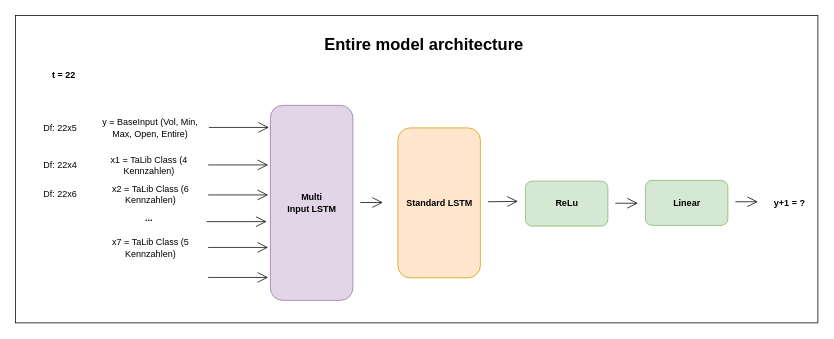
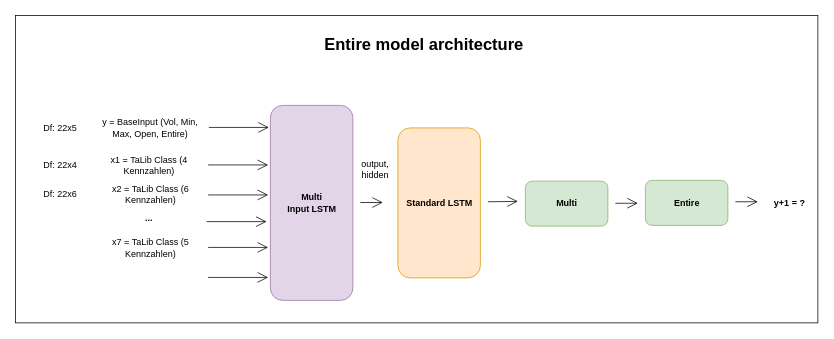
- <mxCell id="12" value="t = 22" style="text;html=1;strokeColor=none;fillColor=none;align=center;verticalAlign=middle;whiteSpace=wrap;rounded=0;fontStyle=1" parent="1" vertex="1"><mxGeometry x="50" y="90" width="70" height="20" as="geometry" /></mxCell>
+ <mxCell id="10" value="&lt;div&gt;output,&lt;/div&gt;&lt;div&gt;hidden&lt;br&gt;&lt;/div&gt;" style="text;html=1;strokeColor=none;fillColor=none;align=center;verticalAlign=middle;whiteSpace=wrap;rounded=0;" parent="1" vertex="1"><mxGeometry x="480" y="210" width="40" height="30" as="geometry" /></mxCell>
- <mxCell id="5" value="&lt;b&gt;Linear&lt;/b&gt;" style="html=1;rounded=1;fillColor=#d5e8d4;strokeColor=#82b366;" parent="1" vertex="1"><mxGeometry x="860" y="240" width="110" height="60" as="geometry" /></mxCell>
+ <mxCell id="5" value="&lt;b&gt;Entire&lt;/b&gt;" style="html=1;rounded=1;fillColor=#d5e8d4;strokeColor=#82b366;" parent="1" vertex="1"><mxGeometry x="860" y="240" width="110" height="60" as="geometry" /></mxCell>
- <mxCell id="4" value="&lt;b&gt;ReLu&lt;/b&gt;" style="html=1;rounded=1;fillColor=#d5e8d4;strokeColor=#82b366;" parent="1" vertex="1"><mxGeometry x="700" y="241" width="110" height="60" as="geometry" /></mxCell>
+ <mxCell id="4" value="&lt;b&gt;Multi&lt;/b&gt;" style="html=1;rounded=1;fillColor=#d5e8d4;strokeColor=#82b366;" parent="1" vertex="1"><mxGeometry x="700" y="241" width="110" height="60" as="geometry" /></mxCell>
